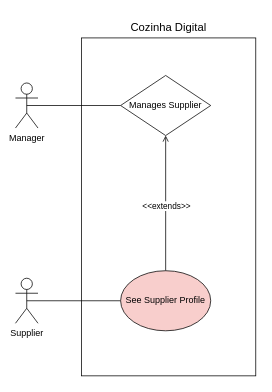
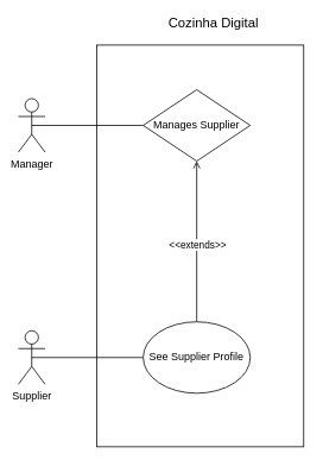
- <mxCell id="3" value="Cozinha Digital" style="text;html=1;align=center;verticalAlign=middle;whiteSpace=wrap;rounded=0;fontSize=15;" vertex="1" parent="1"><mxGeometry x="129" y="20" width="190" height="30" as="geometry" /></mxCell>
+ <mxCell id="3" value="Cozinha Digital" style="text;html=1;align=center;verticalAlign=middle;whiteSpace=wrap;rounded=0;fontSize=15;" vertex="1" parent="1"><mxGeometry x="144" y="10" width="190" height="30" as="geometry" /></mxCell>
- <mxCell id="11" value="See Supplier Profile" style="ellipse;whiteSpace=wrap;html=1;fillColor=#f8cecc;" vertex="1" parent="1"><mxGeometry x="160" y="360" width="120" height="80" as="geometry" /></mxCell>
+ <mxCell id="11" value="See Supplier Profile" style="ellipse;whiteSpace=wrap;html=1;" vertex="1" parent="1"><mxGeometry x="160" y="360" width="120" height="80" as="geometry" /></mxCell>
